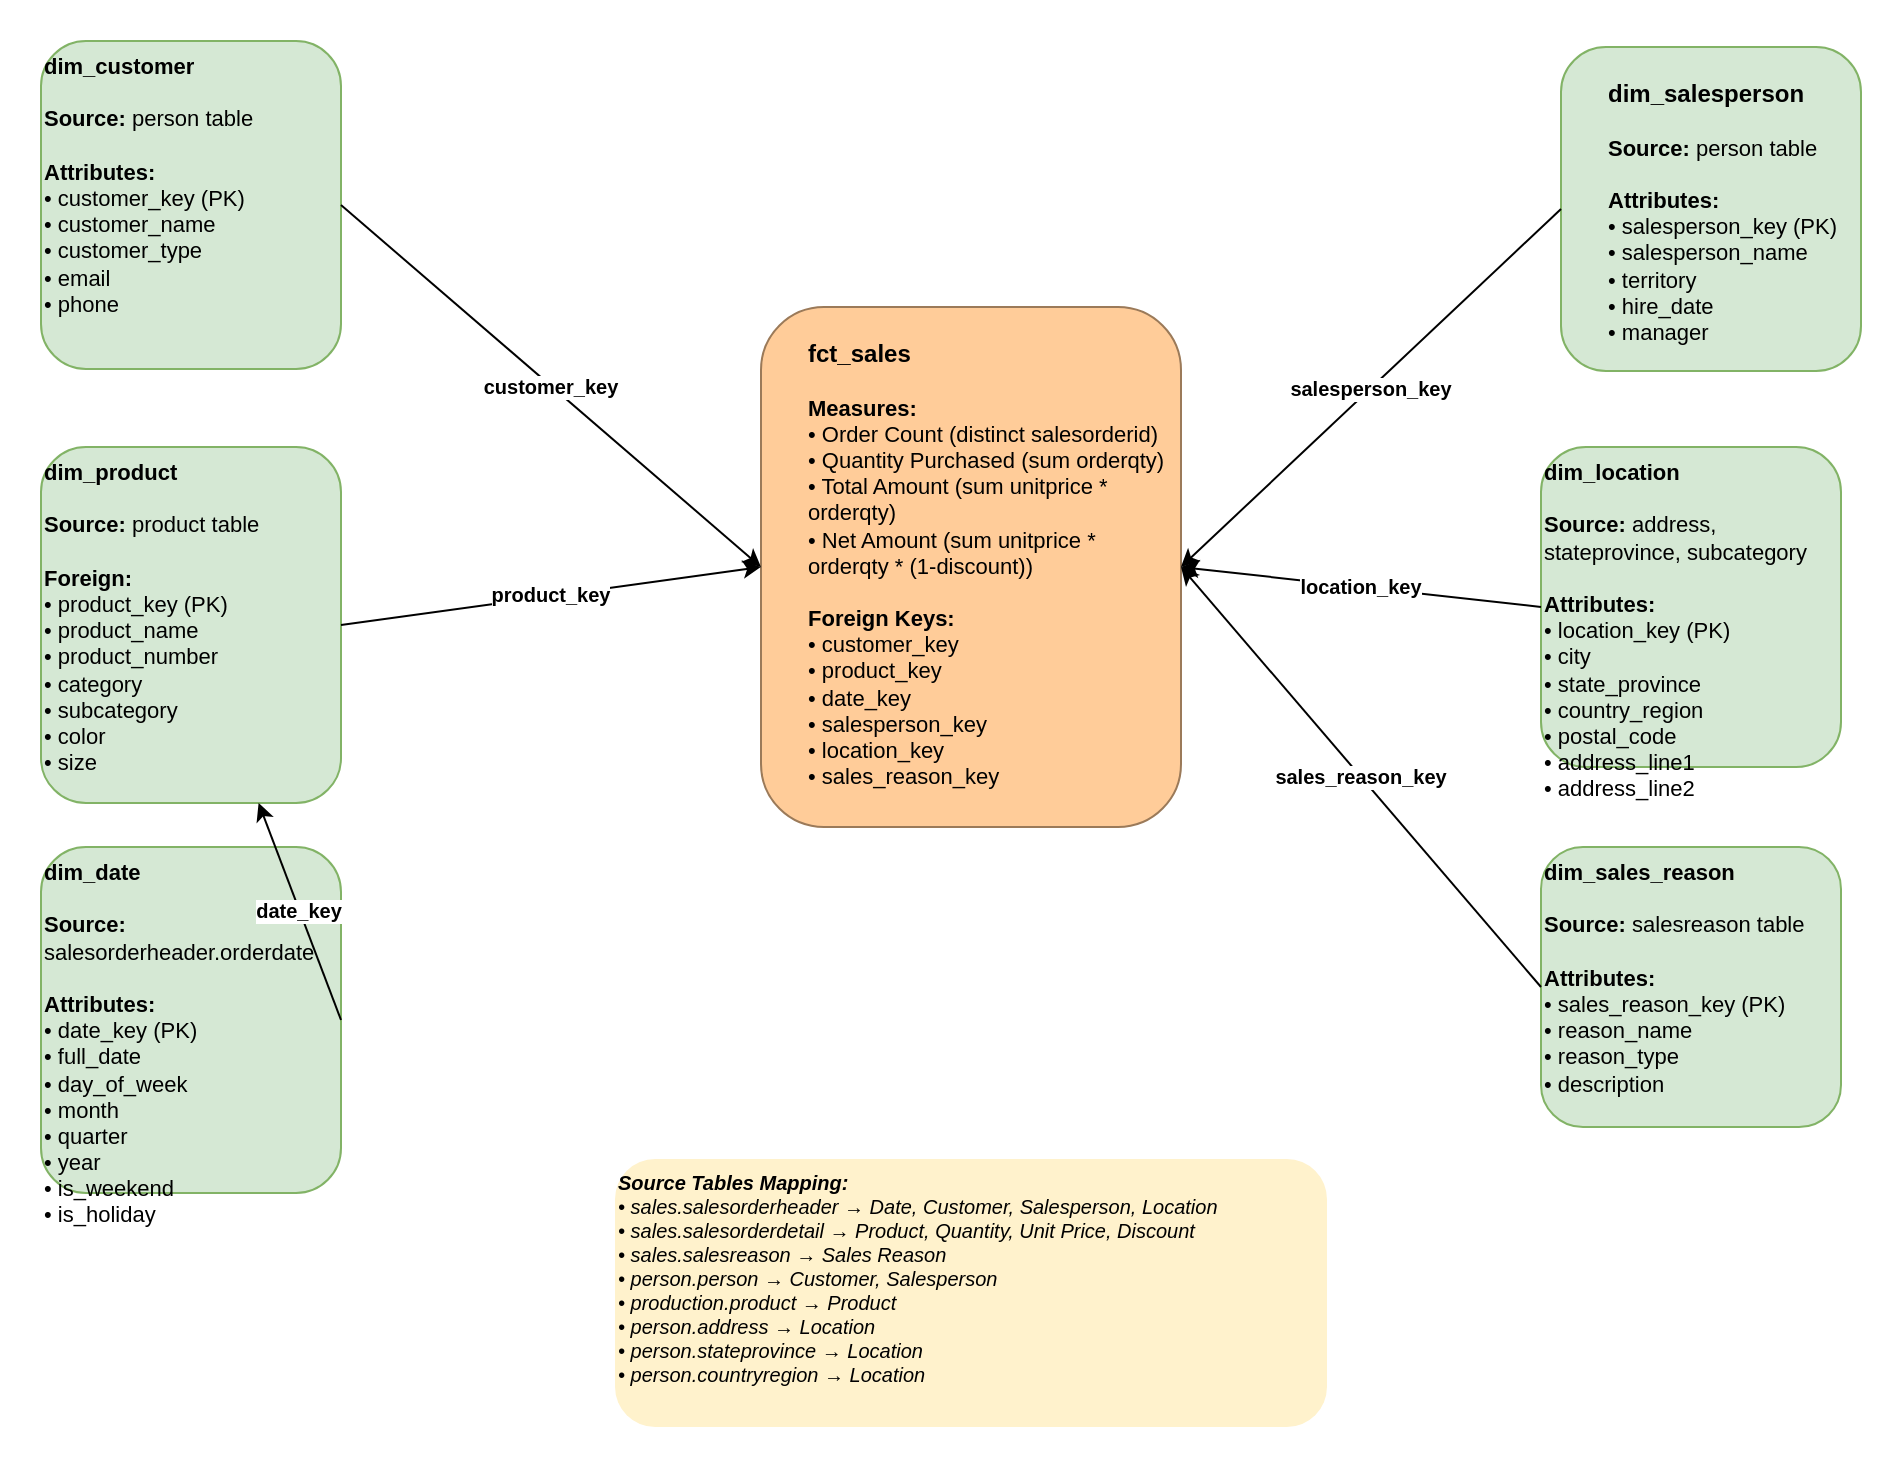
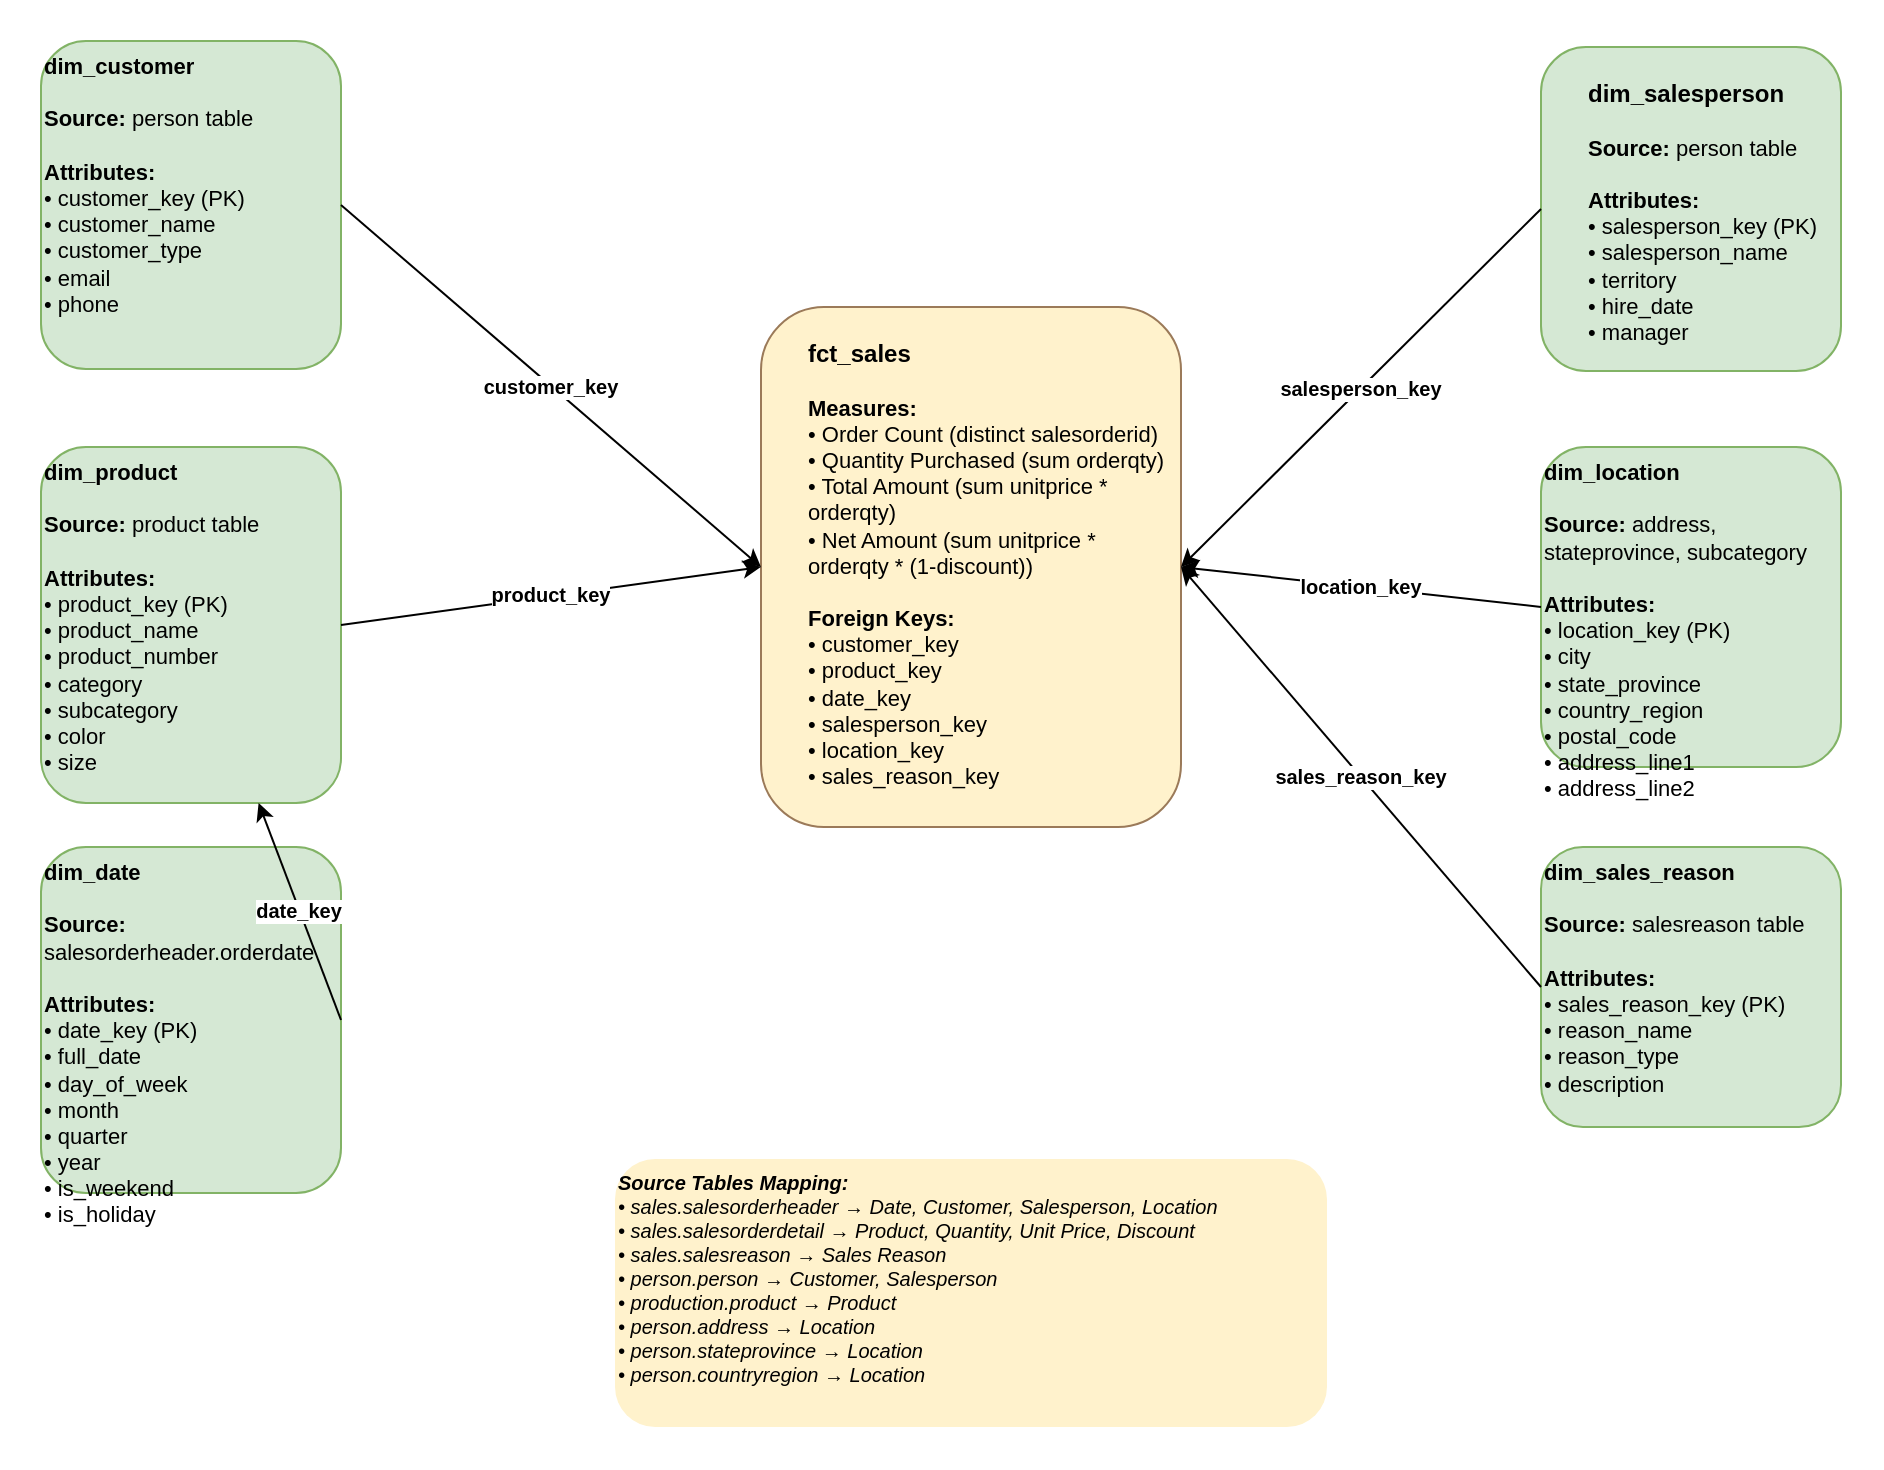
- <mxCell id="6" value="&lt;b&gt;&lt;font style=&quot;font-size: 12px;&quot;&gt;dim_salesperson&lt;/font&gt;&lt;/b&gt;&lt;br&gt;&lt;br&gt;&lt;b&gt;Source:&lt;/b&gt; person table&lt;br&gt;&lt;br&gt;&lt;b&gt;Attributes:&lt;/b&gt;&lt;br&gt;• salesperson_key (PK)&lt;br&gt;• salesperson_name&lt;br&gt;• territory&lt;br&gt;• hire_date&lt;br&gt;• manager" style="rounded=1;whiteSpace=wrap;html=1;fillColor=#d5e8d4;strokeColor=#82b366;fontSize=11;align=left;verticalAlign=top;spacingLeft=22;spacingTop=10;fontColor=#000000;" parent="1" vertex="1"><mxGeometry x="780" y="23" width="150" height="162" as="geometry" /></mxCell>
+ <mxCell id="6" value="&lt;b&gt;&lt;font style=&quot;font-size: 12px;&quot;&gt;dim_salesperson&lt;/font&gt;&lt;/b&gt;&lt;br&gt;&lt;br&gt;&lt;b&gt;Source:&lt;/b&gt; person table&lt;br&gt;&lt;br&gt;&lt;b&gt;Attributes:&lt;/b&gt;&lt;br&gt;• salesperson_key (PK)&lt;br&gt;• salesperson_name&lt;br&gt;• territory&lt;br&gt;• hire_date&lt;br&gt;• manager" style="rounded=1;whiteSpace=wrap;html=1;fillColor=#d5e8d4;strokeColor=#82b366;fontSize=11;align=left;verticalAlign=top;spacingLeft=22;spacingTop=10;fontColor=#000000;" parent="1" vertex="1"><mxGeometry x="770" y="23" width="150" height="162" as="geometry" /></mxCell>
- <mxCell id="2" value="&lt;b style=&quot;&quot;&gt;&lt;font style=&quot;font-size: 12px;&quot;&gt;fct_sales&lt;/font&gt;&lt;/b&gt;&lt;br style=&quot;font-size: 11px;&quot;&gt;&lt;br style=&quot;font-size: 11px;&quot;&gt;&lt;b style=&quot;font-size: 11px;&quot;&gt;Measures:&lt;/b&gt;&lt;br style=&quot;font-size: 11px;&quot;&gt;• Order Count (distinct salesorderid)&lt;br style=&quot;font-size: 11px;&quot;&gt;• Quantity Purchased (sum orderqty)&lt;br style=&quot;font-size: 11px;&quot;&gt;• Total Amount (sum unitprice * orderqty)&lt;br style=&quot;font-size: 11px;&quot;&gt;• Net Amount (sum unitprice * orderqty * (1-discount))&lt;br style=&quot;font-size: 11px;&quot;&gt;&lt;br style=&quot;font-size: 11px;&quot;&gt;&lt;b style=&quot;font-size: 11px;&quot;&gt;Foreign Keys:&lt;/b&gt;&lt;br style=&quot;font-size: 11px;&quot;&gt;• customer_key&lt;br style=&quot;font-size: 11px;&quot;&gt;• product_key&lt;br style=&quot;font-size: 11px;&quot;&gt;• date_key&lt;br style=&quot;font-size: 11px;&quot;&gt;• salesperson_key&lt;br style=&quot;font-size: 11px;&quot;&gt;• location_key&lt;br style=&quot;font-size: 11px;&quot;&gt;• sales_reason_key" style="rounded=1;whiteSpace=wrap;html=1;fillColor=#FFCC99;strokeColor=#9b7a59;fontSize=11;align=left;verticalAlign=top;glass=0;shadow=0;spacingLeft=22;spacingTop=10;fontColor=#000000;labelBorderColor=none;" parent="1" vertex="1"><mxGeometry x="380" y="153" width="210" height="260" as="geometry" /></mxCell>
+ <mxCell id="2" value="&lt;b style=&quot;&quot;&gt;&lt;font style=&quot;font-size: 12px;&quot;&gt;fct_sales&lt;/font&gt;&lt;/b&gt;&lt;br style=&quot;font-size: 11px;&quot;&gt;&lt;br style=&quot;font-size: 11px;&quot;&gt;&lt;b style=&quot;font-size: 11px;&quot;&gt;Measures:&lt;/b&gt;&lt;br style=&quot;font-size: 11px;&quot;&gt;• Order Count (distinct salesorderid)&lt;br style=&quot;font-size: 11px;&quot;&gt;• Quantity Purchased (sum orderqty)&lt;br style=&quot;font-size: 11px;&quot;&gt;• Total Amount (sum unitprice * orderqty)&lt;br style=&quot;font-size: 11px;&quot;&gt;• Net Amount (sum unitprice * orderqty * (1-discount))&lt;br style=&quot;font-size: 11px;&quot;&gt;&lt;br style=&quot;font-size: 11px;&quot;&gt;&lt;b style=&quot;font-size: 11px;&quot;&gt;Foreign Keys:&lt;/b&gt;&lt;br style=&quot;font-size: 11px;&quot;&gt;• customer_key&lt;br style=&quot;font-size: 11px;&quot;&gt;• product_key&lt;br style=&quot;font-size: 11px;&quot;&gt;• date_key&lt;br style=&quot;font-size: 11px;&quot;&gt;• salesperson_key&lt;br style=&quot;font-size: 11px;&quot;&gt;• location_key&lt;br style=&quot;font-size: 11px;&quot;&gt;• sales_reason_key" style="rounded=1;whiteSpace=wrap;html=1;fillColor=#fff2cc;strokeColor=#9b7a59;fontSize=11;align=left;verticalAlign=top;glass=0;shadow=0;spacingLeft=22;spacingTop=10;fontColor=#000000;labelBorderColor=none;" parent="1" vertex="1"><mxGeometry x="380" y="153" width="210" height="260" as="geometry" /></mxCell>
- <mxCell id="4" value="&lt;b&gt;dim_product&lt;/b&gt;&lt;br&gt;&lt;br&gt;&lt;b&gt;Source:&lt;/b&gt; product table&lt;br&gt;&lt;br&gt;&lt;b&gt;Foreign:&lt;/b&gt;&lt;br&gt;• product_key (PK)&lt;br&gt;• product_name&lt;br&gt;• product_number&lt;br&gt;• category&lt;br&gt;• subcategory&lt;br&gt;• color&lt;br&gt;• size" style="rounded=1;whiteSpace=wrap;html=1;fillColor=#d5e8d4;strokeColor=#82b366;fontSize=11;align=left;verticalAlign=top;fontColor=#000000;" parent="1" vertex="1"><mxGeometry x="20" y="223" width="150" height="178" as="geometry" /></mxCell>
+ <mxCell id="4" value="&lt;b&gt;dim_product&lt;/b&gt;&lt;br&gt;&lt;br&gt;&lt;b&gt;Source:&lt;/b&gt; product table&lt;br&gt;&lt;br&gt;&lt;b&gt;Attributes:&lt;/b&gt;&lt;br&gt;• product_key (PK)&lt;br&gt;• product_name&lt;br&gt;• product_number&lt;br&gt;• category&lt;br&gt;• subcategory&lt;br&gt;• color&lt;br&gt;• size" style="rounded=1;whiteSpace=wrap;html=1;fillColor=#d5e8d4;strokeColor=#82b366;fontSize=11;align=left;verticalAlign=top;fontColor=#000000;" parent="1" vertex="1"><mxGeometry x="20" y="223" width="150" height="178" as="geometry" /></mxCell>
